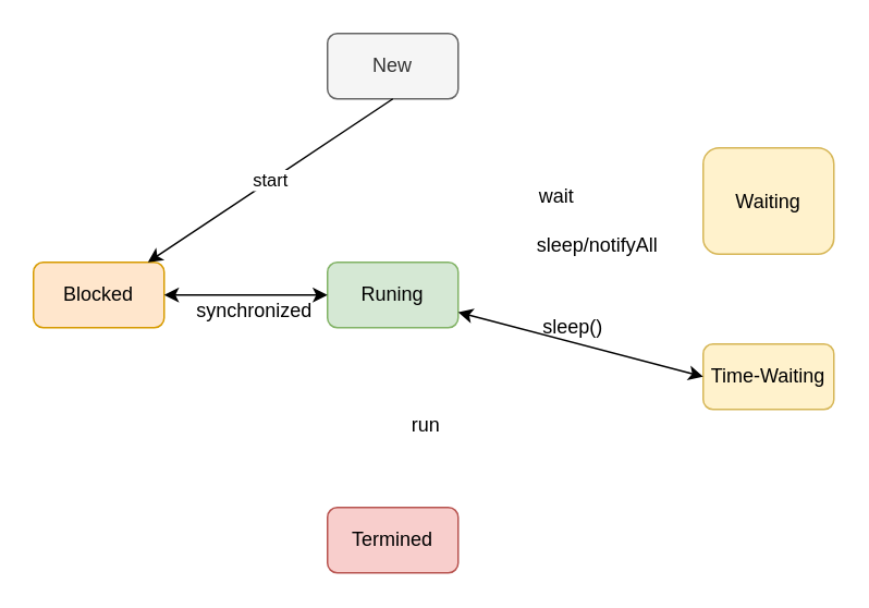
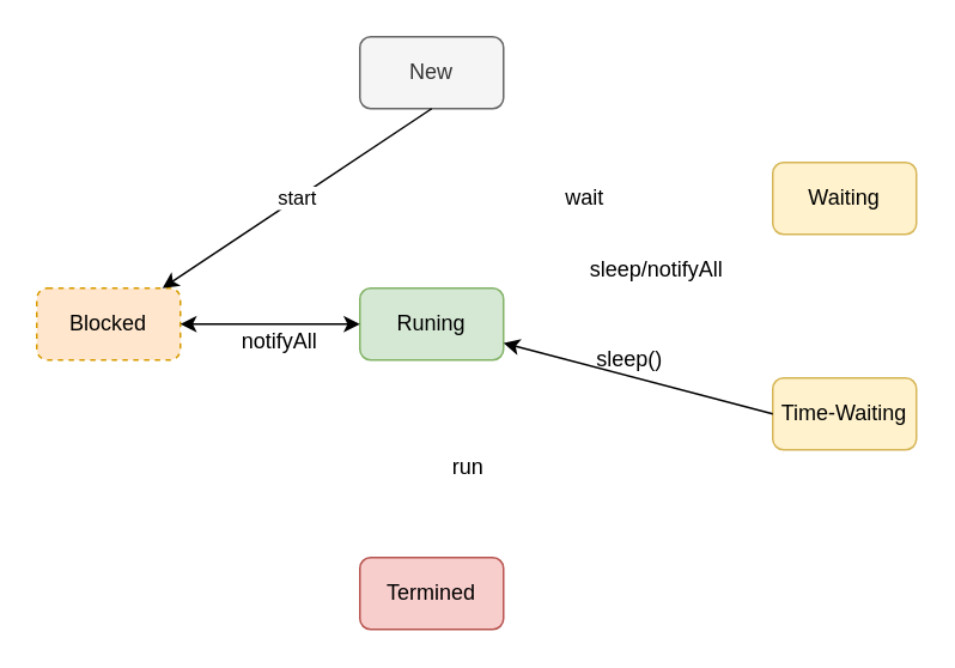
- <mxCell id="11" value="wait" style="text;html=1;align=center;verticalAlign=middle;resizable=0;points=[];autosize=1;strokeColor=none;fillColor=none;" vertex="1" parent="1"><mxGeometry x="320" y="110" width="40" height="20" as="geometry" /></mxCell>
+ <mxCell id="11" value="wait" style="text;html=1;align=center;verticalAlign=middle;resizable=0;points=[];autosize=1;strokeColor=none;fillColor=none;" vertex="1" parent="1"><mxGeometry x="305" y="100" width="40" height="20" as="geometry" /></mxCell>
- <mxCell id="4" value="Waiting" style="rounded=1;whiteSpace=wrap;html=1;fillColor=#fff2cc;strokeColor=#d6b656;" vertex="1" parent="1"><mxGeometry x="430" y="90" width="80" height="65" as="geometry" /></mxCell>
+ <mxCell id="4" value="Waiting" style="rounded=1;whiteSpace=wrap;html=1;fillColor=#fff2cc;strokeColor=#d6b656;" vertex="1" parent="1"><mxGeometry x="430" y="90" width="80" height="40" as="geometry" /></mxCell>
- <mxCell id="6" value="Blocked" style="rounded=1;whiteSpace=wrap;html=1;fillColor=#ffe6cc;strokeColor=#d79b00;" vertex="1" parent="1"><mxGeometry x="20" y="160" width="80" height="40" as="geometry" /></mxCell>
+ <mxCell id="6" value="Blocked" style="rounded=1;whiteSpace=wrap;html=1;fillColor=#ffe6cc;strokeColor=#d79b00;dashed=1;" vertex="1" parent="1"><mxGeometry x="20" y="160" width="80" height="40" as="geometry" /></mxCell>
- <mxCell id="10" value="synchronized" style="text;html=1;align=center;verticalAlign=middle;resizable=0;points=[];autosize=1;strokeColor=none;fillColor=none;" vertex="1" parent="1"><mxGeometry x="110" y="180" width="90" height="20" as="geometry" /></mxCell>
+ <mxCell id="10" value="notifyAll" style="text;html=1;align=center;verticalAlign=middle;resizable=0;points=[];autosize=1;strokeColor=none;fillColor=none;" vertex="1" parent="1"><mxGeometry x="110" y="180" width="90" height="20" as="geometry" /></mxCell>
- <mxCell id="13" value="" style="endArrow=classic;startArrow=classic;html=1;rounded=0;entryX=0;entryY=0.5;entryDx=0;entryDy=0;" edge="1" parent="1" source="3" target="5"><mxGeometry width="50" height="50" relative="1" as="geometry"><mxPoint x="320" y="290" as="sourcePoint" /><mxPoint x="370" y="240" as="targetPoint" /></mxGeometry></mxCell>
+ <mxCell id="13" value="" style="endArrow=none;startArrow=classic;html=1;rounded=0;entryX=0;entryY=0.5;entryDx=0;entryDy=0;" edge="1" parent="1" source="3" target="5"><mxGeometry width="50" height="50" relative="1" as="geometry"><mxPoint x="320" y="290" as="sourcePoint" /><mxPoint x="370" y="240" as="targetPoint" /></mxGeometry></mxCell>
